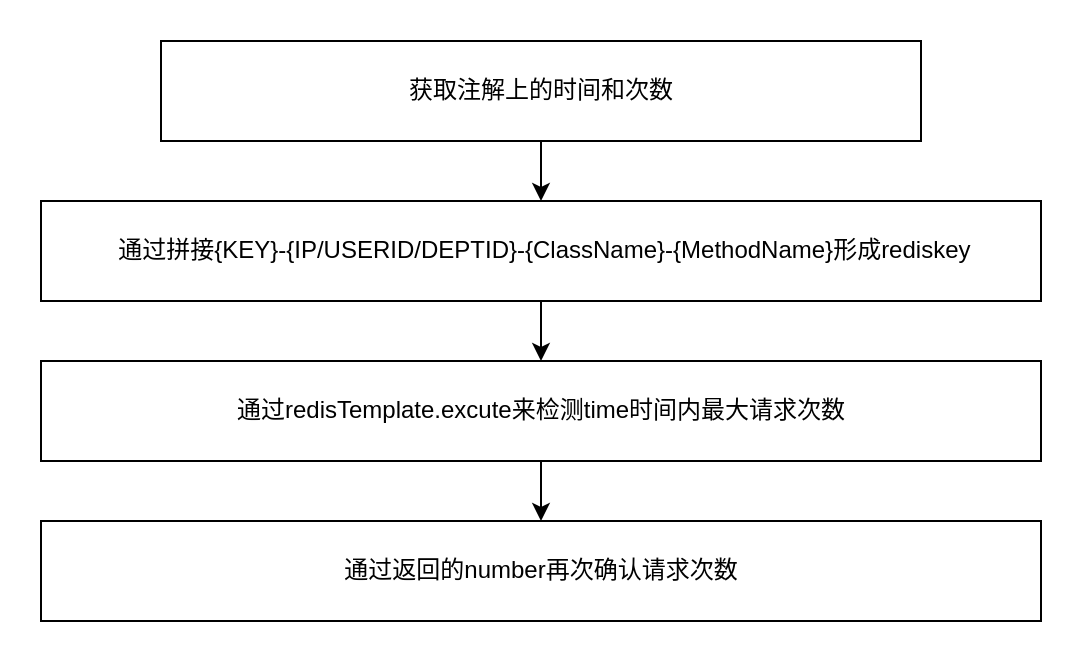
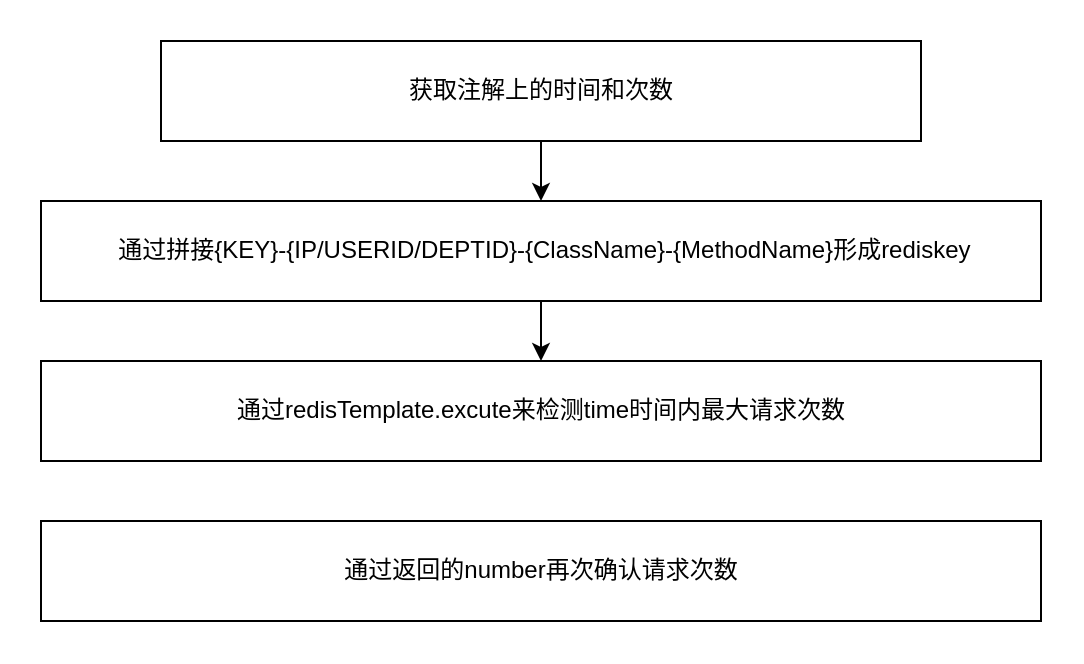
- <mxCell id="6" value="" style="edgeStyle=none;html=1;" parent="1" source="7" target="8" edge="1"><mxGeometry relative="1" as="geometry" /></mxCell>
